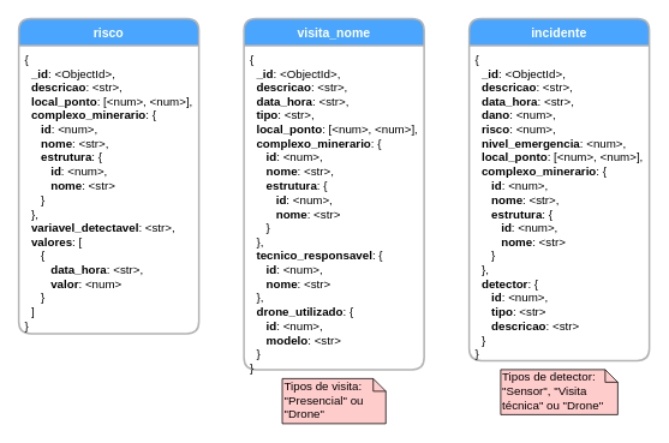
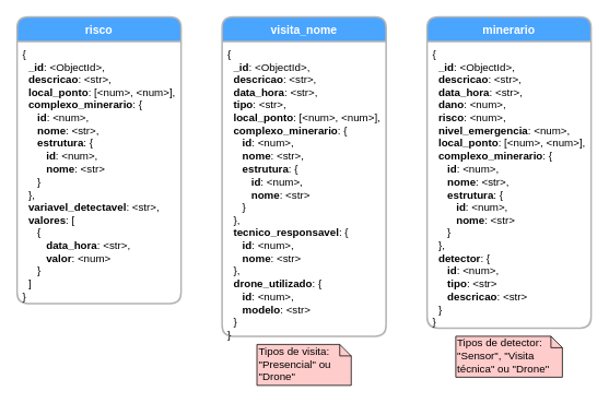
- <mxCell id="8" value="incidente" style="swimlane;childLayout=stackLayout;horizontal=1;startSize=30;horizontalStack=0;rounded=1;fontSize=14;fontStyle=1;strokeWidth=2;resizeParent=0;resizeLast=1;shadow=0;dashed=0;align=center;fillColor=#4AA5FF;strokeColor=#B3B3B3;fontColor=#FFFFFF;" vertex="1" parent="1"><mxGeometry x="520" y="20" width="200" height="380" as="geometry" /></mxCell>
+ <mxCell id="8" value="minerario" style="swimlane;childLayout=stackLayout;horizontal=1;startSize=30;horizontalStack=0;rounded=1;fontSize=14;fontStyle=1;strokeWidth=2;resizeParent=0;resizeLast=1;shadow=0;dashed=0;align=center;fillColor=#4AA5FF;strokeColor=#B3B3B3;fontColor=#FFFFFF;" vertex="1" parent="1"><mxGeometry x="520" y="20" width="200" height="380" as="geometry" /></mxCell>
